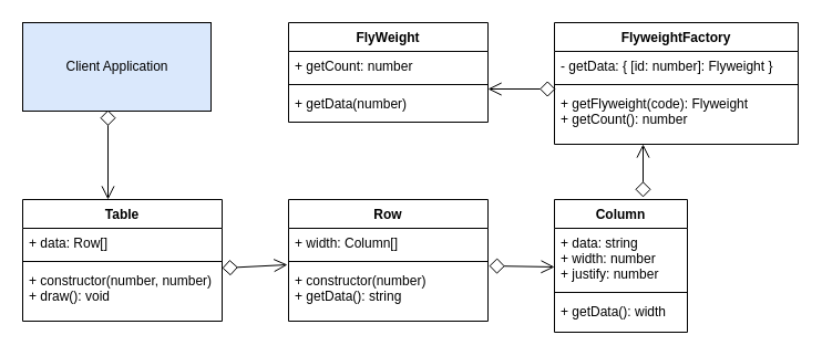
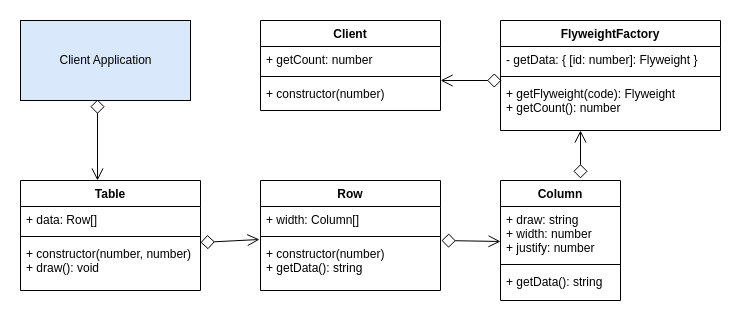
- <mxCell id="15" value="FlyWeight" style="swimlane;fontStyle=1;align=center;verticalAlign=top;childLayout=stackLayout;horizontal=1;startSize=26;horizontalStack=0;resizeParent=1;resizeParentMax=0;resizeLast=0;collapsible=1;marginBottom=0;" vertex="1" parent="1"><mxGeometry x="260" y="20" width="180" height="90" as="geometry" /></mxCell>
+ <mxCell id="15" value="Client" style="swimlane;fontStyle=1;align=center;verticalAlign=top;childLayout=stackLayout;horizontal=1;startSize=26;horizontalStack=0;resizeParent=1;resizeParentMax=0;resizeLast=0;collapsible=1;marginBottom=0;" vertex="1" parent="1"><mxGeometry x="260" y="20" width="180" height="90" as="geometry" /></mxCell>
- <mxCell id="18" value="+ getData(number)" style="text;strokeColor=none;fillColor=none;align=left;verticalAlign=top;spacingLeft=4;spacingRight=4;overflow=hidden;rotatable=0;points=[[0,0.5],[1,0.5]];portConstraint=eastwest;" vertex="1" parent="15"><mxGeometry y="60" width="180" height="30" as="geometry" /></mxCell>
+ <mxCell id="18" value="+ constructor(number)" style="text;strokeColor=none;fillColor=none;align=left;verticalAlign=top;spacingLeft=4;spacingRight=4;overflow=hidden;rotatable=0;points=[[0,0.5],[1,0.5]];portConstraint=eastwest;" vertex="1" parent="15"><mxGeometry y="60" width="180" height="30" as="geometry" /></mxCell>
- <mxCell id="12" value="+ data: string&#10;+ width: number&#10;+ justify: number" style="text;strokeColor=none;fillColor=none;align=left;verticalAlign=top;spacingLeft=4;spacingRight=4;overflow=hidden;rotatable=0;points=[[0,0.5],[1,0.5]];portConstraint=eastwest;" vertex="1" parent="11"><mxGeometry y="26" width="120" height="54" as="geometry" /></mxCell>
+ <mxCell id="12" value="+ draw: string&#10;+ width: number&#10;+ justify: number" style="text;strokeColor=none;fillColor=none;align=left;verticalAlign=top;spacingLeft=4;spacingRight=4;overflow=hidden;rotatable=0;points=[[0,0.5],[1,0.5]];portConstraint=eastwest;" vertex="1" parent="11"><mxGeometry y="26" width="120" height="54" as="geometry" /></mxCell>
- <mxCell id="14" value="+ getData(): width" style="text;strokeColor=none;fillColor=none;align=left;verticalAlign=top;spacingLeft=4;spacingRight=4;overflow=hidden;rotatable=0;points=[[0,0.5],[1,0.5]];portConstraint=eastwest;" vertex="1" parent="11"><mxGeometry y="88" width="120" height="32" as="geometry" /></mxCell>
+ <mxCell id="14" value="+ getData(): string" style="text;strokeColor=none;fillColor=none;align=left;verticalAlign=top;spacingLeft=4;spacingRight=4;overflow=hidden;rotatable=0;points=[[0,0.5],[1,0.5]];portConstraint=eastwest;" vertex="1" parent="11"><mxGeometry y="88" width="120" height="32" as="geometry" /></mxCell>
